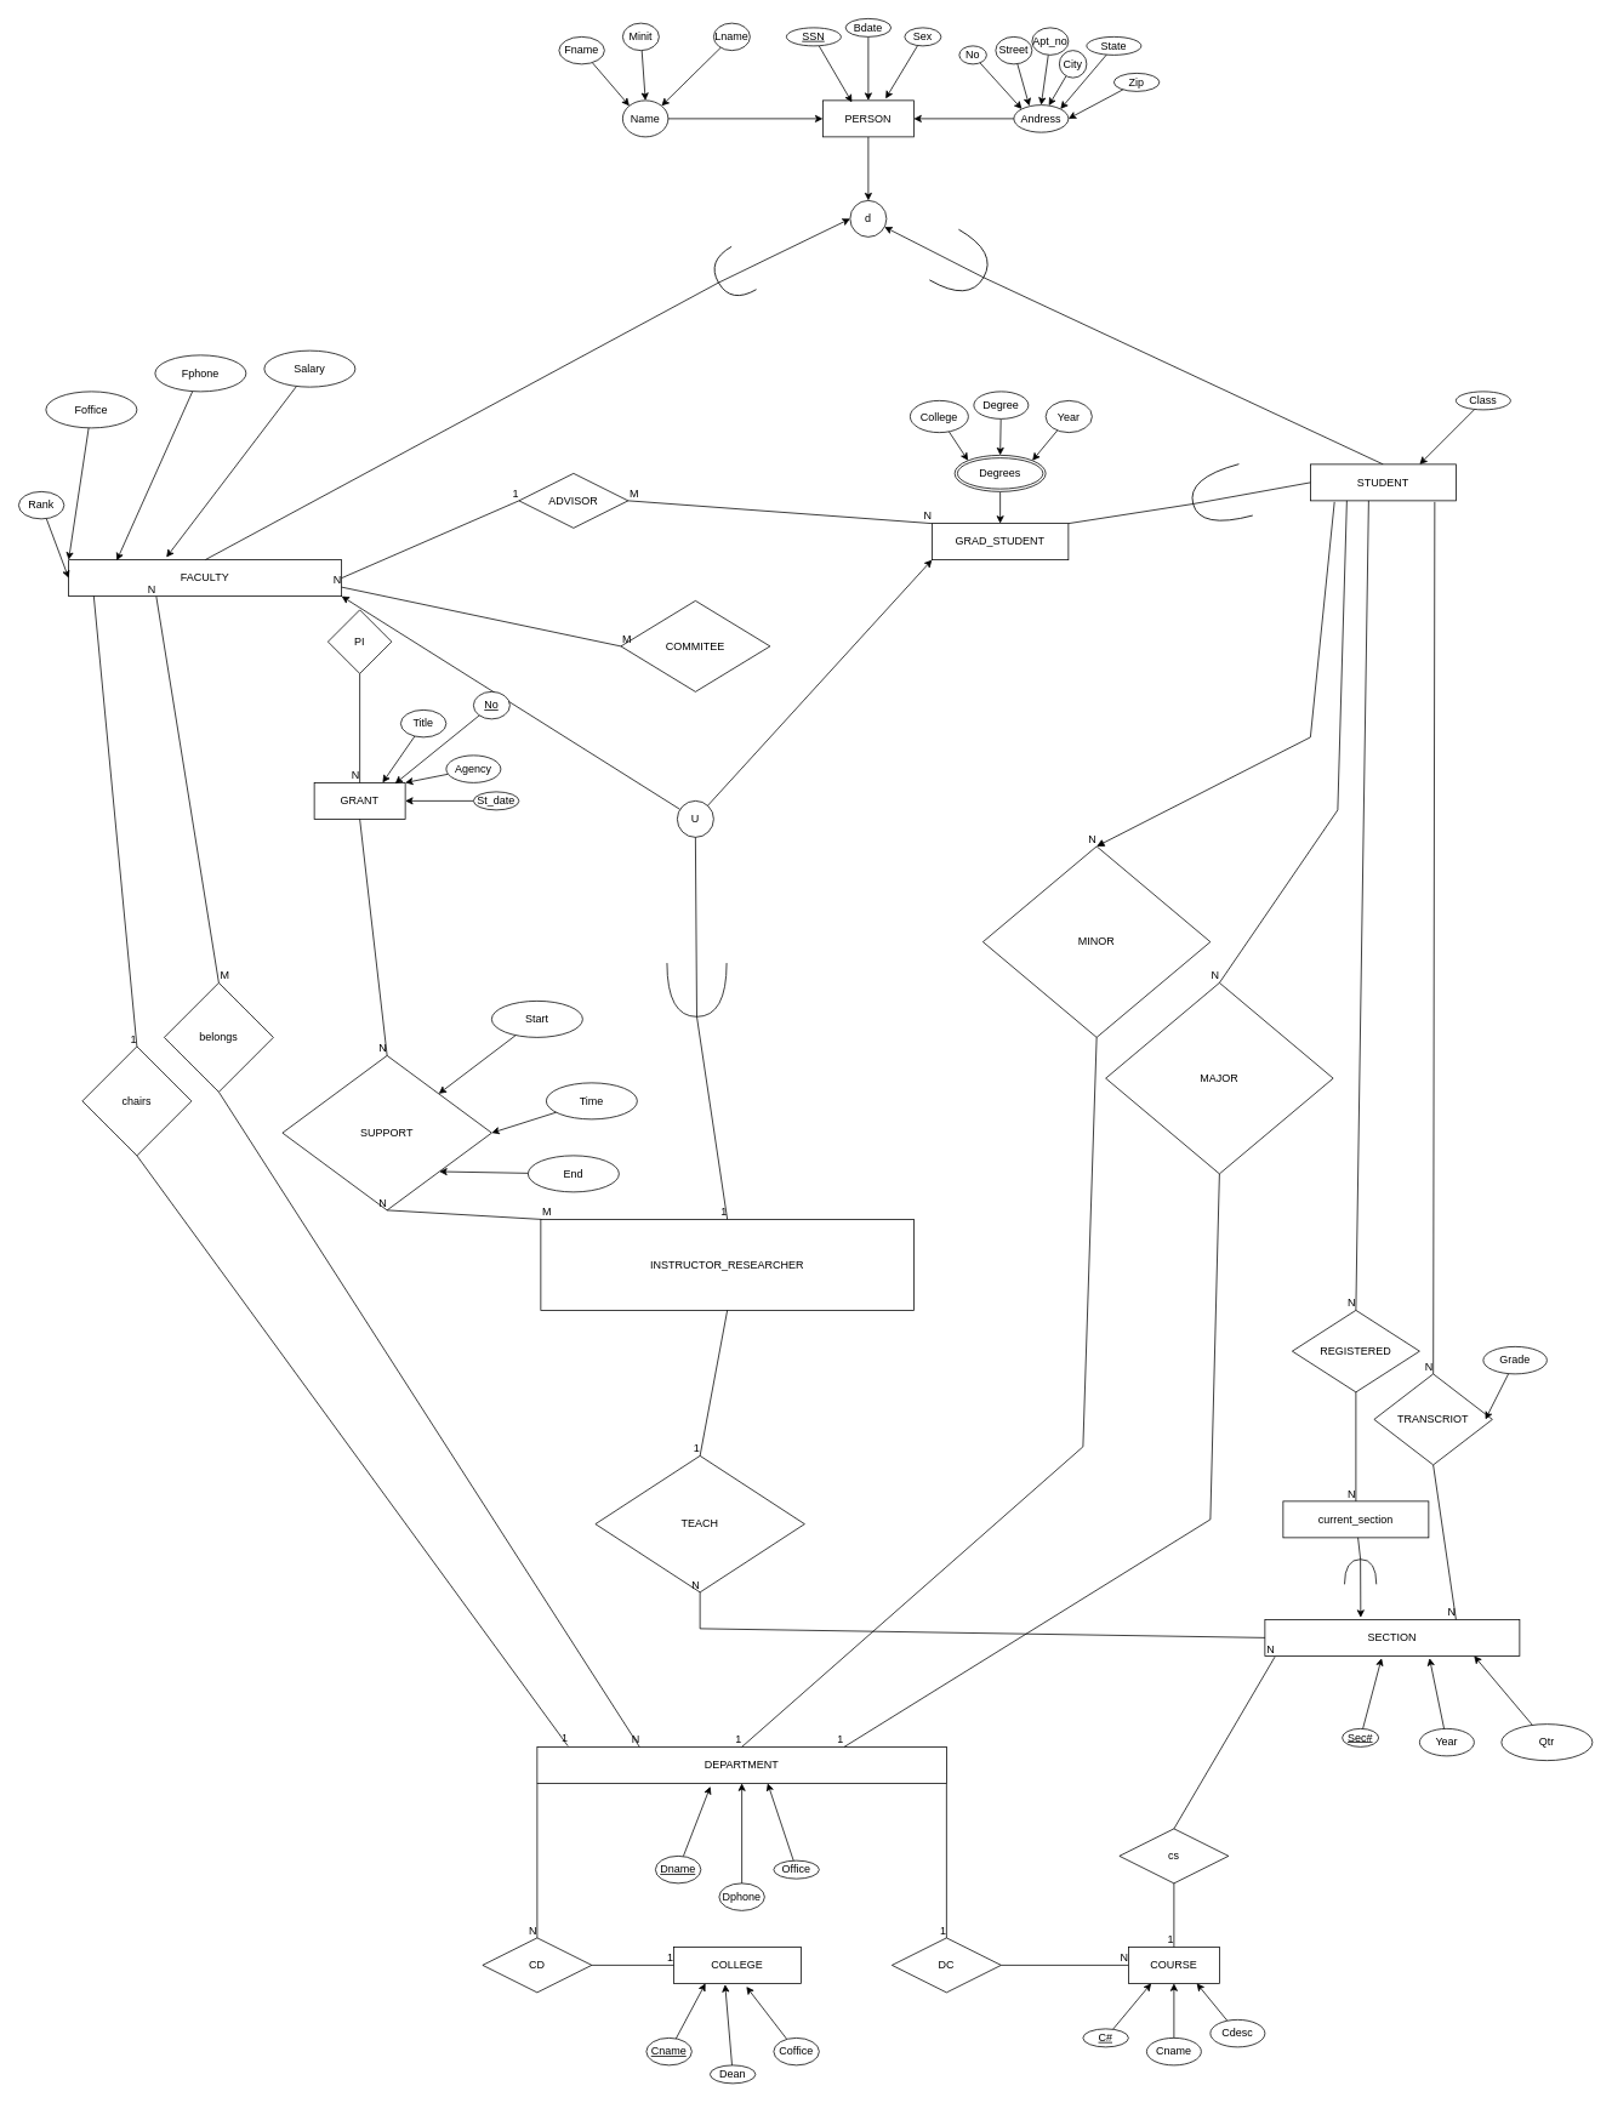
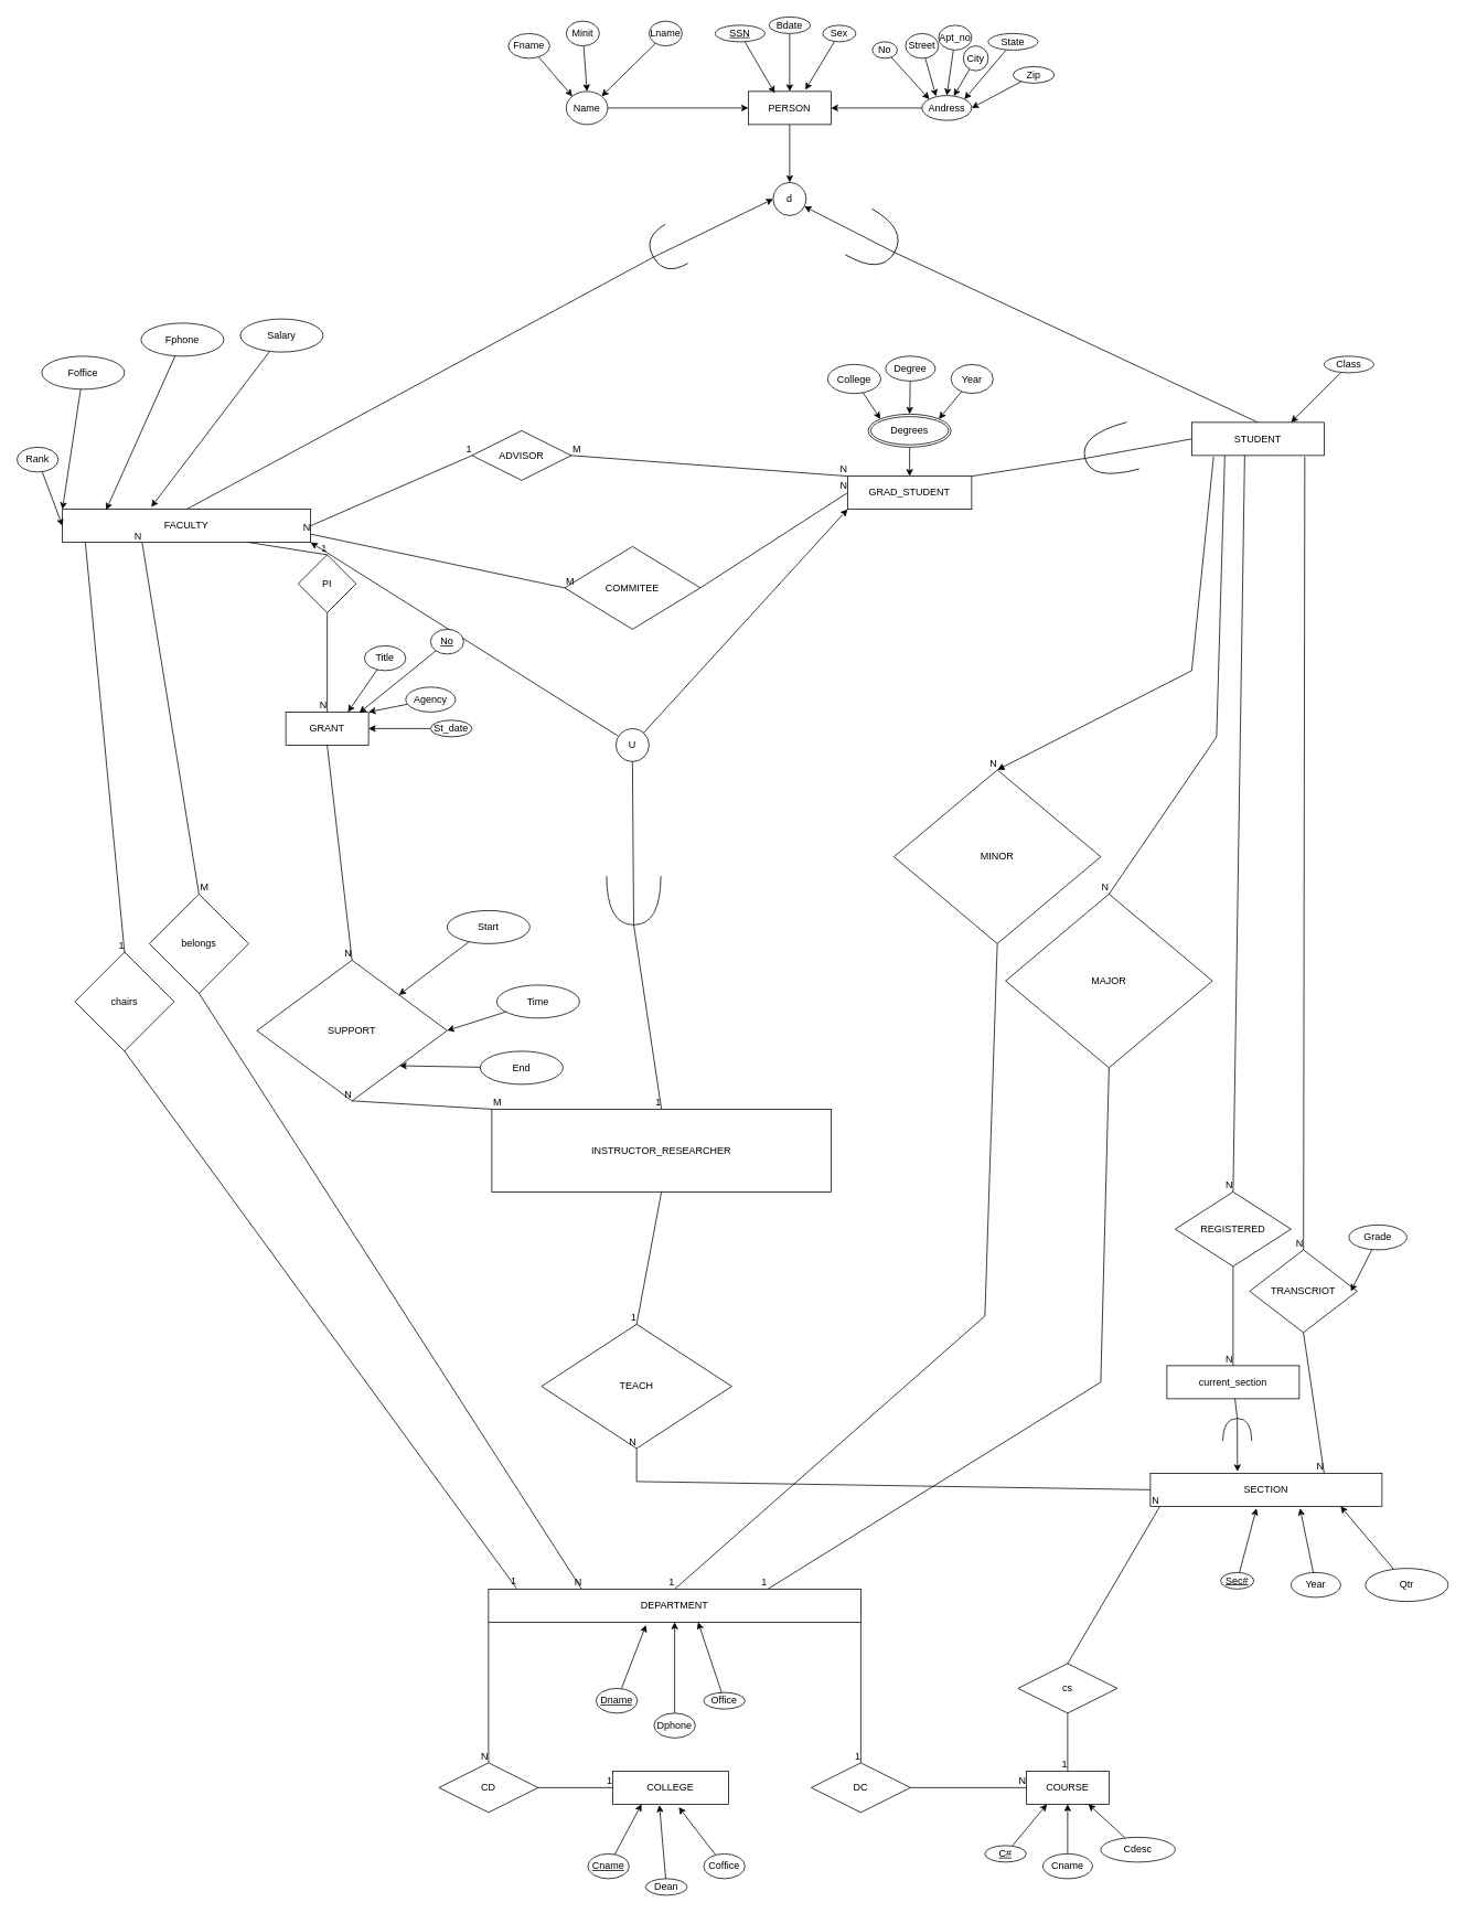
+ <mxCell id="129" value="" style="endArrow=none;html=1;rounded=0;exitX=1;exitY=0.5;exitDx=0;exitDy=0;entryX=0;entryY=0.5;entryDx=0;entryDy=0;" edge="1" parent="1" source="128" target="113"><mxGeometry relative="1" as="geometry"><mxPoint x="740" y="340" as="sourcePoint" /><mxPoint x="900" y="340" as="targetPoint" /></mxGeometry></mxCell>
+ <mxCell id="130" value="N" style="resizable=0;html=1;align=right;verticalAlign=bottom;" connectable="0" vertex="1" parent="129"><mxGeometry x="1" relative="1" as="geometry" /></mxCell>
+ <mxCell id="138" value="" style="endArrow=none;html=1;rounded=0;entryX=0.5;entryY=0;entryDx=0;entryDy=0;exitX=0.75;exitY=1;exitDx=0;exitDy=0;" edge="1" parent="1" source="101" target="137"><mxGeometry relative="1" as="geometry"><mxPoint x="740" y="710" as="sourcePoint" /><mxPoint x="900" y="710" as="targetPoint" /></mxGeometry></mxCell>
+ <mxCell id="139" value="1" style="resizable=0;html=1;align=right;verticalAlign=bottom;" connectable="0" vertex="1" parent="138"><mxGeometry x="1" relative="1" as="geometry" /></mxCell>
- <mxCell id="62" value="Cdesc" style="ellipse;whiteSpace=wrap;html=1;align=center;" vertex="1" parent="1"><mxGeometry x="1330" y="2220" width="60" height="30" as="geometry" /></mxCell>
+ <mxCell id="62" value="Cdesc" style="ellipse;whiteSpace=wrap;html=1;align=center;" vertex="1" parent="1"><mxGeometry x="1330" y="2220" width="90" height="30" as="geometry" /></mxCell>
